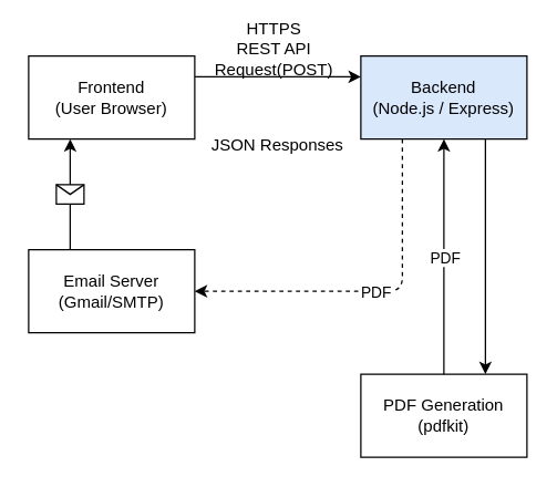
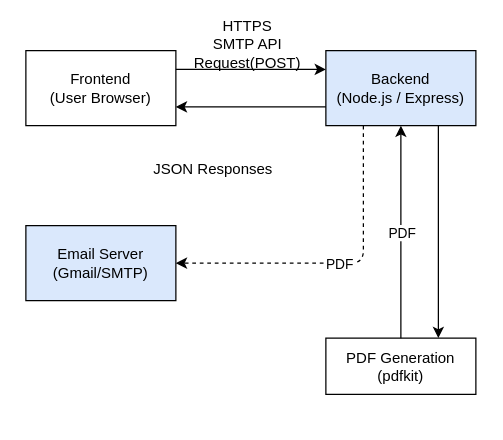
- <mxCell id="7" value="HTTPS&lt;br&gt;REST API Request(POST)" style="text;html=1;align=center;verticalAlign=middle;whiteSpace=wrap;rounded=0;" vertex="1" parent="1"><mxGeometry x="135" y="20" width="125" height="30" as="geometry" /></mxCell>
+ <mxCell id="7" value="HTTPS&lt;br&gt;SMTP API Request(POST)" style="text;html=1;align=center;verticalAlign=middle;whiteSpace=wrap;rounded=0;" vertex="1" parent="1"><mxGeometry x="135" y="20" width="125" height="30" as="geometry" /></mxCell>
+ <mxCell id="8" value="" style="endArrow=classic;html=1;exitX=0;exitY=0.75;exitDx=0;exitDy=0;entryX=1;entryY=0.75;entryDx=0;entryDy=0;" edge="1" parent="1" source="4" target="2"><mxGeometry width="50" height="50" relative="1" as="geometry"><mxPoint x="250" y="80" as="sourcePoint" /><mxPoint x="240" y="180" as="targetPoint" /></mxGeometry></mxCell>
- <mxCell id="9" value="JSON Responses" style="text;html=1;align=center;verticalAlign=middle;whiteSpace=wrap;rounded=0;" vertex="1" parent="1"><mxGeometry x="150" y="90" width="100" height="30" as="geometry" /></mxCell>
+ <mxCell id="9" value="JSON Responses" style="text;html=1;align=center;verticalAlign=middle;whiteSpace=wrap;rounded=0;" vertex="1" parent="1"><mxGeometry x="120" y="120" width="100" height="30" as="geometry" /></mxCell>
- <mxCell id="10" value="" style="endArrow=classic;html=1;exitX=0.25;exitY=0;exitDx=0;exitDy=0;entryX=0.25;entryY=1;entryDx=0;entryDy=0;" edge="1" parent="1" source="5" target="2"><mxGeometry relative="1" as="geometry"><mxPoint x="350" y="110" as="sourcePoint" /><mxPoint x="260" y="200" as="targetPoint" /></mxGeometry></mxCell>
- <mxCell id="11" value="" style="shape=message;html=1;outlineConnect=0;" vertex="1" parent="10"><mxGeometry width="20" height="14" relative="1" as="geometry"><mxPoint x="-10" y="-7" as="offset" /></mxGeometry></mxCell>
- <mxCell id="5" value="Email Server&lt;br&gt;(Gmail/SMTP)" style="rounded=0;whiteSpace=wrap;html=1;" vertex="1" parent="1"><mxGeometry x="20" y="180" width="120" height="60" as="geometry" /></mxCell>
+ <mxCell id="5" value="Email Server&lt;br&gt;(Gmail/SMTP)" style="rounded=0;whiteSpace=wrap;html=1;fillColor=#dae8fc;" vertex="1" parent="1"><mxGeometry x="20" y="180" width="120" height="60" as="geometry" /></mxCell>
- <mxCell id="6" value="PDF Generation&lt;br&gt;(pdfkit)" style="rounded=0;whiteSpace=wrap;html=1;" vertex="1" parent="1"><mxGeometry x="260" y="270" width="120" height="60" as="geometry" /></mxCell>
+ <mxCell id="6" value="PDF Generation&lt;br&gt;(pdfkit)" style="rounded=0;whiteSpace=wrap;html=1;" vertex="1" parent="1"><mxGeometry x="260" y="270" width="120" height="45" as="geometry" /></mxCell>
